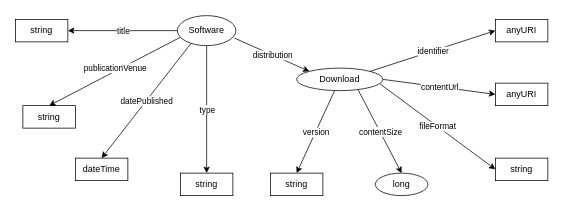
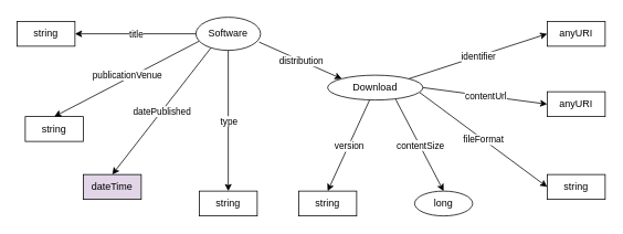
- <mxCell id="5" value="dateTime" style="rounded=0;whiteSpace=wrap;html=1;" parent="1" vertex="1"><mxGeometry x="100" y="210" width="70" height="30" as="geometry" /></mxCell>
+ <mxCell id="5" value="dateTime" style="rounded=0;whiteSpace=wrap;html=1;fillColor=#e1d5e7;" parent="1" vertex="1"><mxGeometry x="100" y="210" width="70" height="30" as="geometry" /></mxCell>
